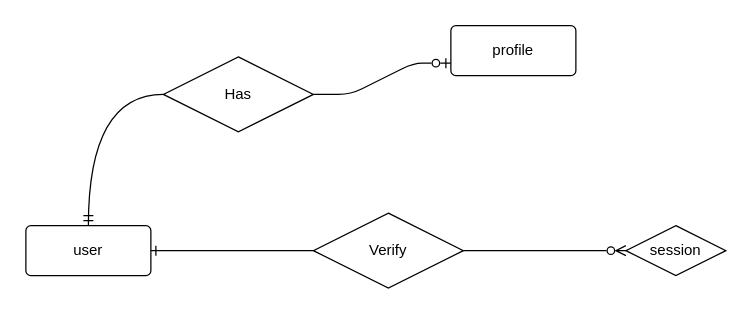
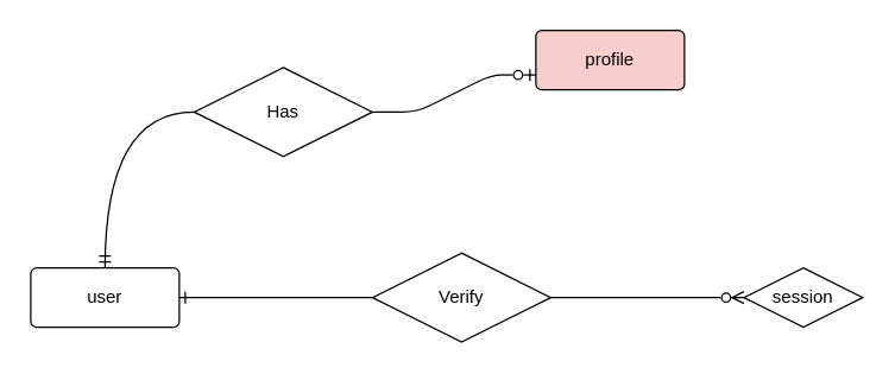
- <mxCell id="4" value="profile" style="rounded=1;arcSize=10;whiteSpace=wrap;html=1;align=center;" vertex="1" parent="1"><mxGeometry x="360" y="20" width="100" height="40" as="geometry" /></mxCell>
+ <mxCell id="4" value="profile" style="rounded=1;arcSize=10;whiteSpace=wrap;html=1;align=center;fillColor=#f8cecc;" vertex="1" parent="1"><mxGeometry x="360" y="20" width="100" height="40" as="geometry" /></mxCell>
